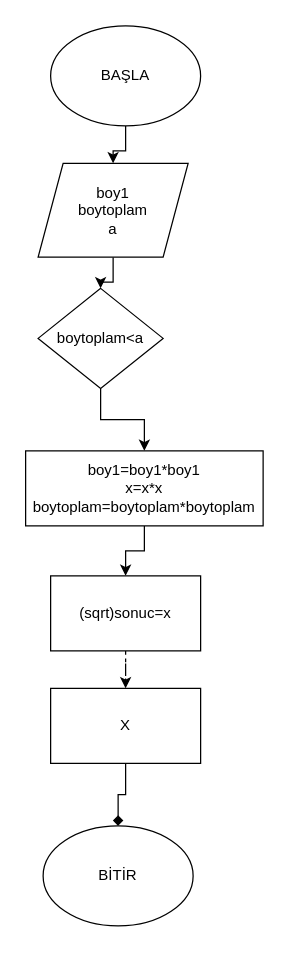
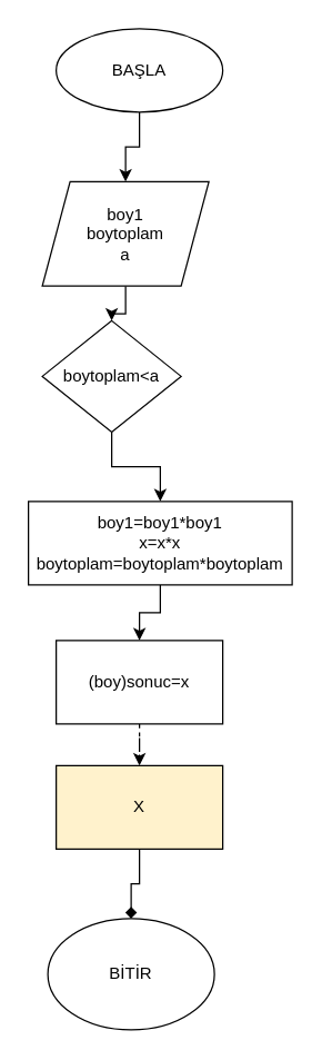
- <mxCell id="3" value="BAŞLA" style="ellipse;whiteSpace=wrap;html=1;" parent="1" vertex="1"><mxGeometry x="40" y="20" width="120" height="80" as="geometry" /></mxCell>
+ <mxCell id="3" value="BAŞLA" style="ellipse;whiteSpace=wrap;html=1;" parent="1" vertex="1"><mxGeometry x="40" y="20" width="120" height="60" as="geometry" /></mxCell>
- <mxCell id="11" value="(sqrt)sonuc=x" style="rounded=0;whiteSpace=wrap;html=1;" parent="1" vertex="1"><mxGeometry x="40" y="460" width="120" height="60" as="geometry" /></mxCell>
+ <mxCell id="11" value="(boy)sonuc=x" style="rounded=0;whiteSpace=wrap;html=1;" parent="1" vertex="1"><mxGeometry x="40" y="460" width="120" height="60" as="geometry" /></mxCell>
- <mxCell id="13" value="X" style="rounded=0;whiteSpace=wrap;html=1;" parent="1" vertex="1"><mxGeometry x="40" y="550" width="120" height="60" as="geometry" /></mxCell>
+ <mxCell id="13" value="X" style="rounded=0;whiteSpace=wrap;html=1;fillColor=#fff2cc;" parent="1" vertex="1"><mxGeometry x="40" y="550" width="120" height="60" as="geometry" /></mxCell>
